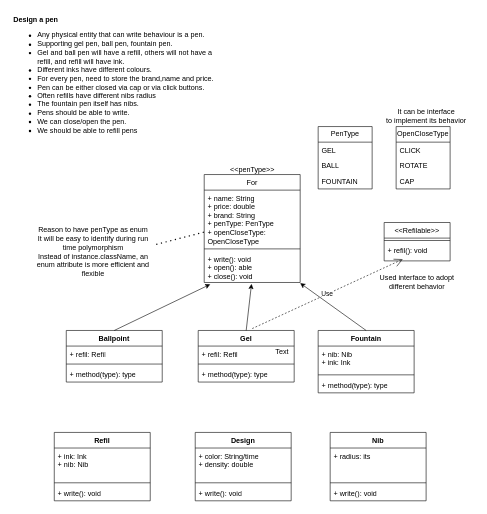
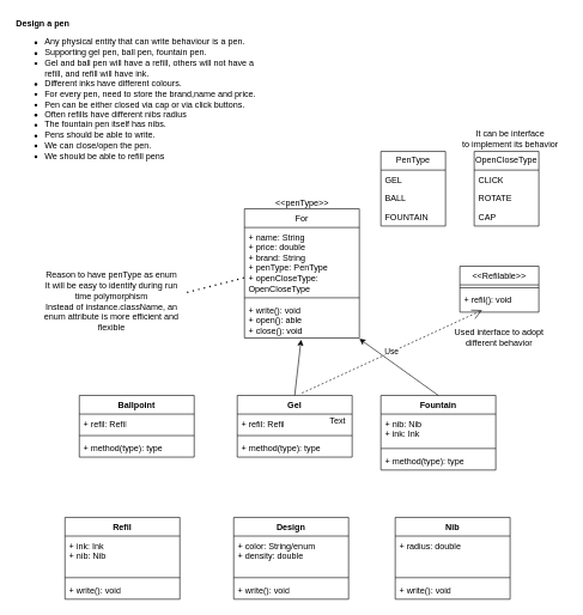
- <mxCell id="41" value="" style="endArrow=classic;html=1;rounded=0;exitX=0.5;exitY=0;exitDx=0;exitDy=0;entryX=0.063;entryY=1.059;entryDx=0;entryDy=0;entryPerimeter=0;" edge="1" parent="1" source="2" target="17"><mxGeometry width="50" height="50" relative="1" as="geometry"><mxPoint x="440" y="500" as="sourcePoint" /><mxPoint x="490" y="450" as="targetPoint" /></mxGeometry></mxCell>
- <mxCell id="28" value="+ radius: its" style="text;strokeColor=none;fillColor=none;align=left;verticalAlign=top;spacingLeft=4;spacingRight=4;overflow=hidden;rotatable=0;points=[[0,0.5],[1,0.5]];portConstraint=eastwest;whiteSpace=wrap;html=1;" vertex="1" parent="27"><mxGeometry y="26" width="160" height="54" as="geometry" /></mxCell>
+ <mxCell id="28" value="+ radius: double" style="text;strokeColor=none;fillColor=none;align=left;verticalAlign=top;spacingLeft=4;spacingRight=4;overflow=hidden;rotatable=0;points=[[0,0.5],[1,0.5]];portConstraint=eastwest;whiteSpace=wrap;html=1;" vertex="1" parent="27"><mxGeometry y="26" width="160" height="54" as="geometry" /></mxCell>
- <mxCell id="24" value="+ color: String/time&lt;div&gt;+ density: double&lt;/div&gt;" style="text;strokeColor=none;fillColor=none;align=left;verticalAlign=top;spacingLeft=4;spacingRight=4;overflow=hidden;rotatable=0;points=[[0,0.5],[1,0.5]];portConstraint=eastwest;whiteSpace=wrap;html=1;" vertex="1" parent="23"><mxGeometry y="26" width="160" height="54" as="geometry" /></mxCell>
+ <mxCell id="24" value="+ color: String/enum&lt;div&gt;+ density: double&lt;/div&gt;" style="text;strokeColor=none;fillColor=none;align=left;verticalAlign=top;spacingLeft=4;spacingRight=4;overflow=hidden;rotatable=0;points=[[0,0.5],[1,0.5]];portConstraint=eastwest;whiteSpace=wrap;html=1;" vertex="1" parent="23"><mxGeometry y="26" width="160" height="54" as="geometry" /></mxCell>
